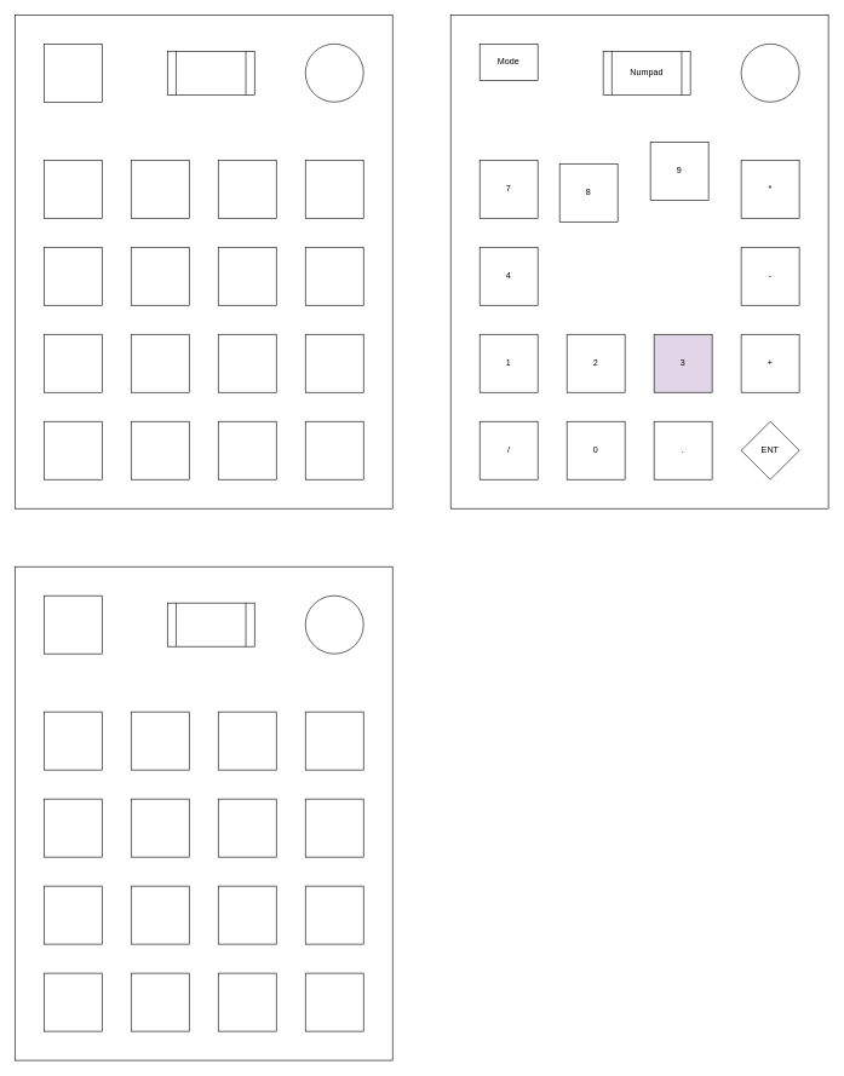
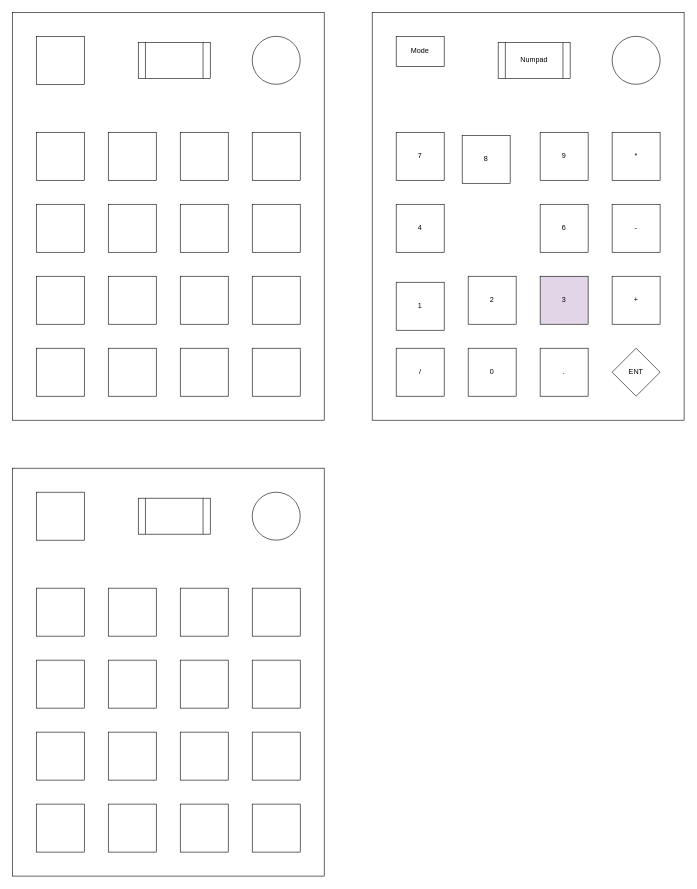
- <mxCell id="25" value="9" style="whiteSpace=wrap;html=1;aspect=fixed;" vertex="1" parent="1"><mxGeometry x="895" y="195" width="80" height="80" as="geometry" /></mxCell>
+ <mxCell id="25" value="9" style="whiteSpace=wrap;html=1;aspect=fixed;" vertex="1" parent="1"><mxGeometry x="900" y="220" width="80" height="80" as="geometry" /></mxCell>
+ <mxCell id="28" value="6" style="whiteSpace=wrap;html=1;aspect=fixed;" vertex="1" parent="1"><mxGeometry x="900" y="340" width="80" height="80" as="geometry" /></mxCell>
- <mxCell id="30" value="1" style="whiteSpace=wrap;html=1;aspect=fixed;" vertex="1" parent="1"><mxGeometry x="660" y="460" width="80" height="80" as="geometry" /></mxCell>
+ <mxCell id="30" value="1" style="whiteSpace=wrap;html=1;aspect=fixed;" vertex="1" parent="1"><mxGeometry x="660" y="470" width="80" height="80" as="geometry" /></mxCell>
